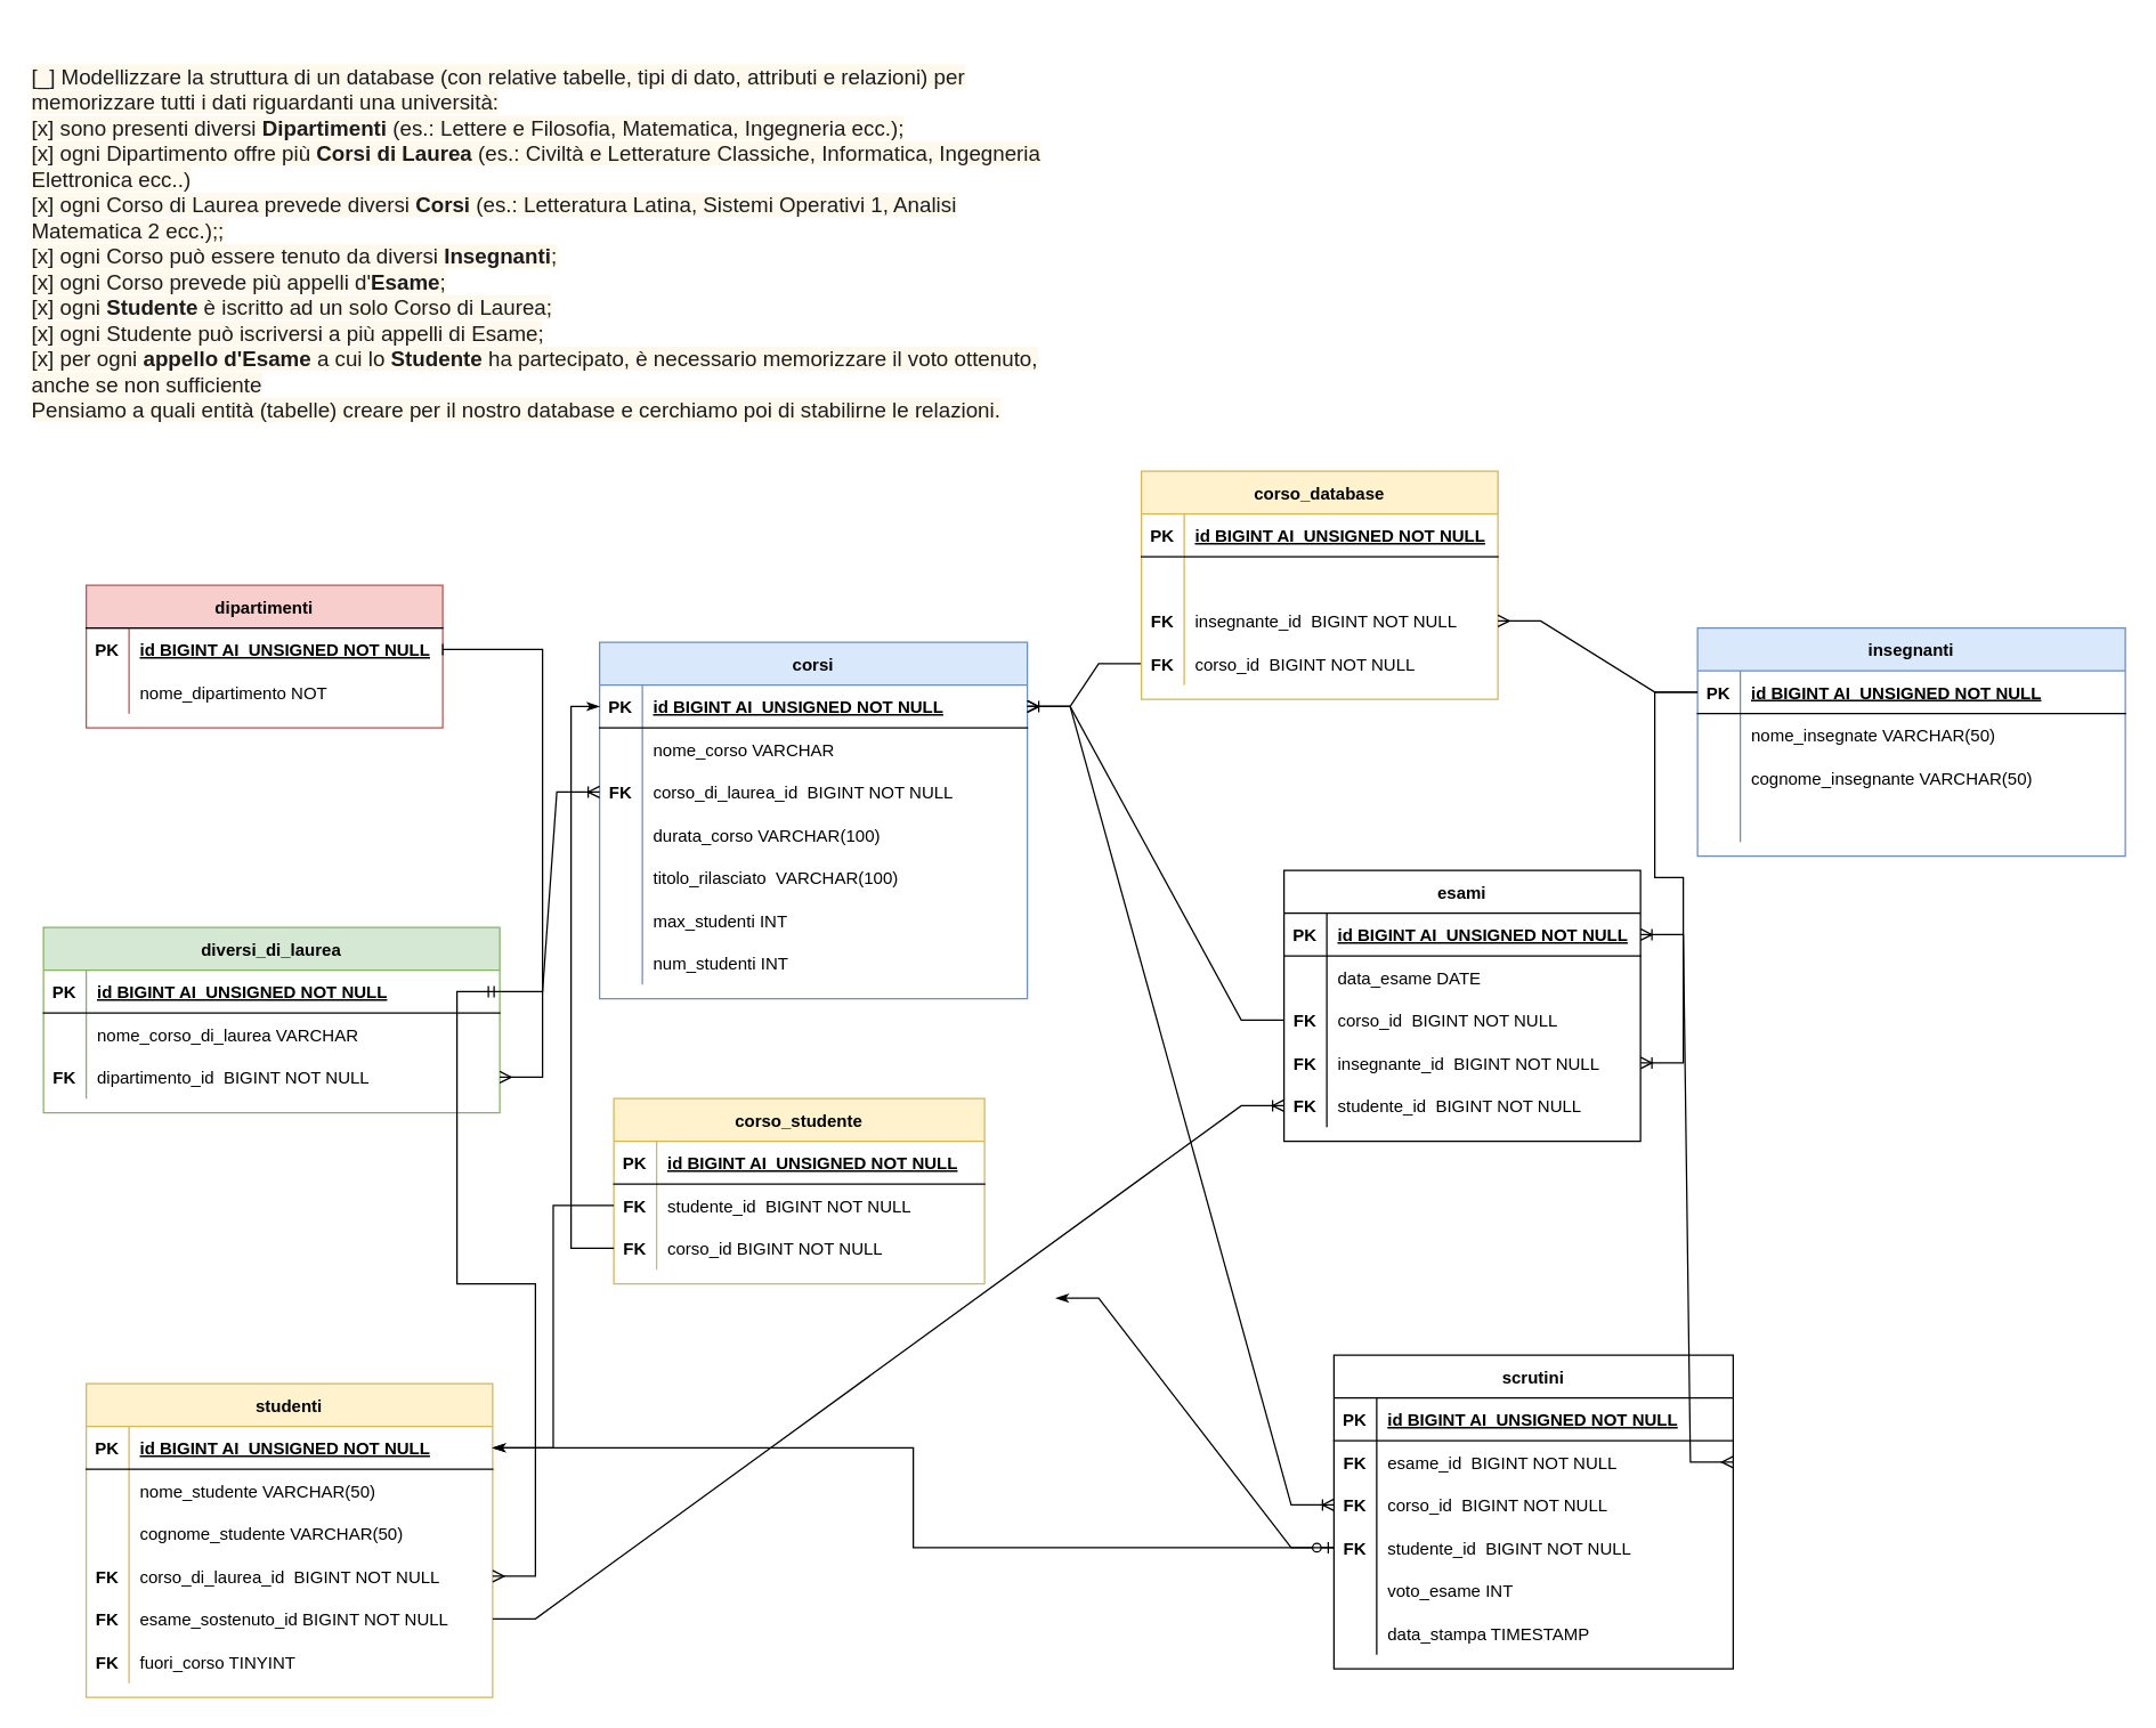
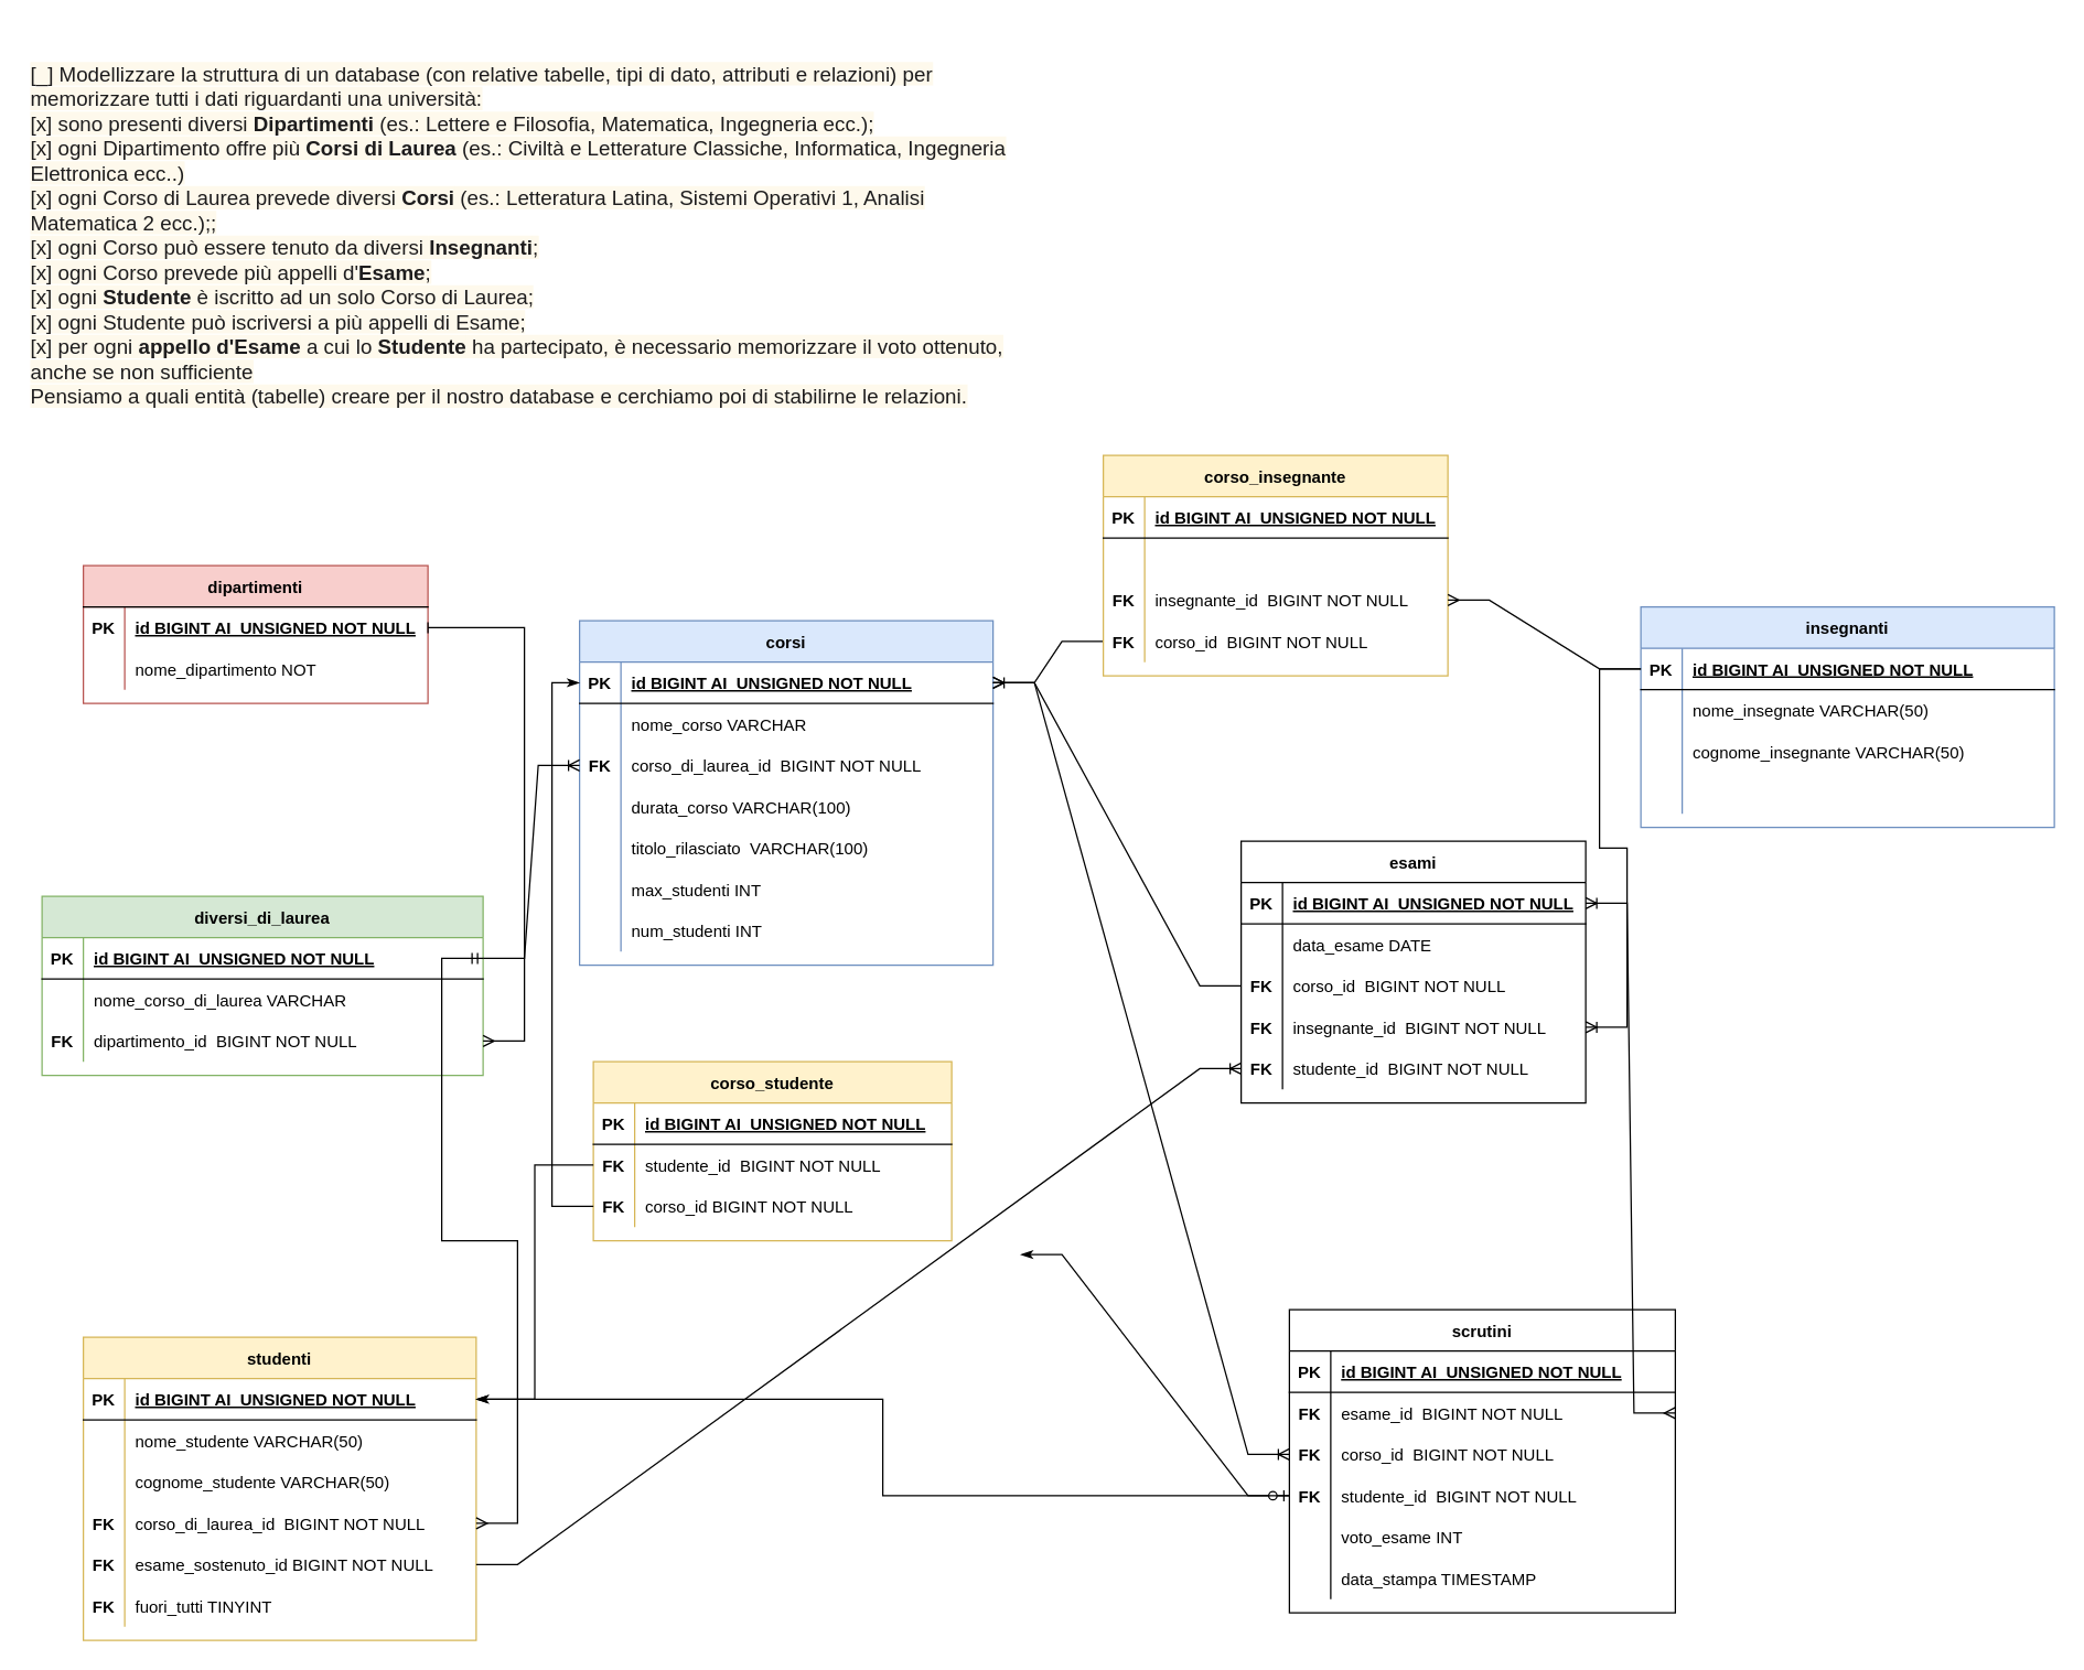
- <mxCell id="119" value="corso_database" style="shape=table;startSize=30;container=1;collapsible=1;childLayout=tableLayout;fixedRows=1;rowLines=0;fontStyle=1;align=center;resizeLast=1;fillColor=#fff2cc;strokeColor=#d6b656;" vertex="1" parent="1"><mxGeometry x="800" y="330" width="250" height="160" as="geometry" /></mxCell>
+ <mxCell id="119" value="corso_insegnante" style="shape=table;startSize=30;container=1;collapsible=1;childLayout=tableLayout;fixedRows=1;rowLines=0;fontStyle=1;align=center;resizeLast=1;fillColor=#fff2cc;strokeColor=#d6b656;" vertex="1" parent="1"><mxGeometry x="800" y="330" width="250" height="160" as="geometry" /></mxCell>
- <mxCell id="92" value="fuori_corso TINYINT" style="shape=partialRectangle;connectable=0;fillColor=none;top=0;left=0;bottom=0;right=0;align=left;spacingLeft=6;overflow=hidden;fontStyle=0" vertex="1" parent="90"><mxGeometry x="30" width="255" height="30" as="geometry"><mxRectangle width="255" height="30" as="alternateBounds" /></mxGeometry></mxCell>
+ <mxCell id="92" value="fuori_tutti TINYINT" style="shape=partialRectangle;connectable=0;fillColor=none;top=0;left=0;bottom=0;right=0;align=left;spacingLeft=6;overflow=hidden;fontStyle=0" vertex="1" parent="90"><mxGeometry x="30" width="255" height="30" as="geometry"><mxRectangle width="255" height="30" as="alternateBounds" /></mxGeometry></mxCell>
